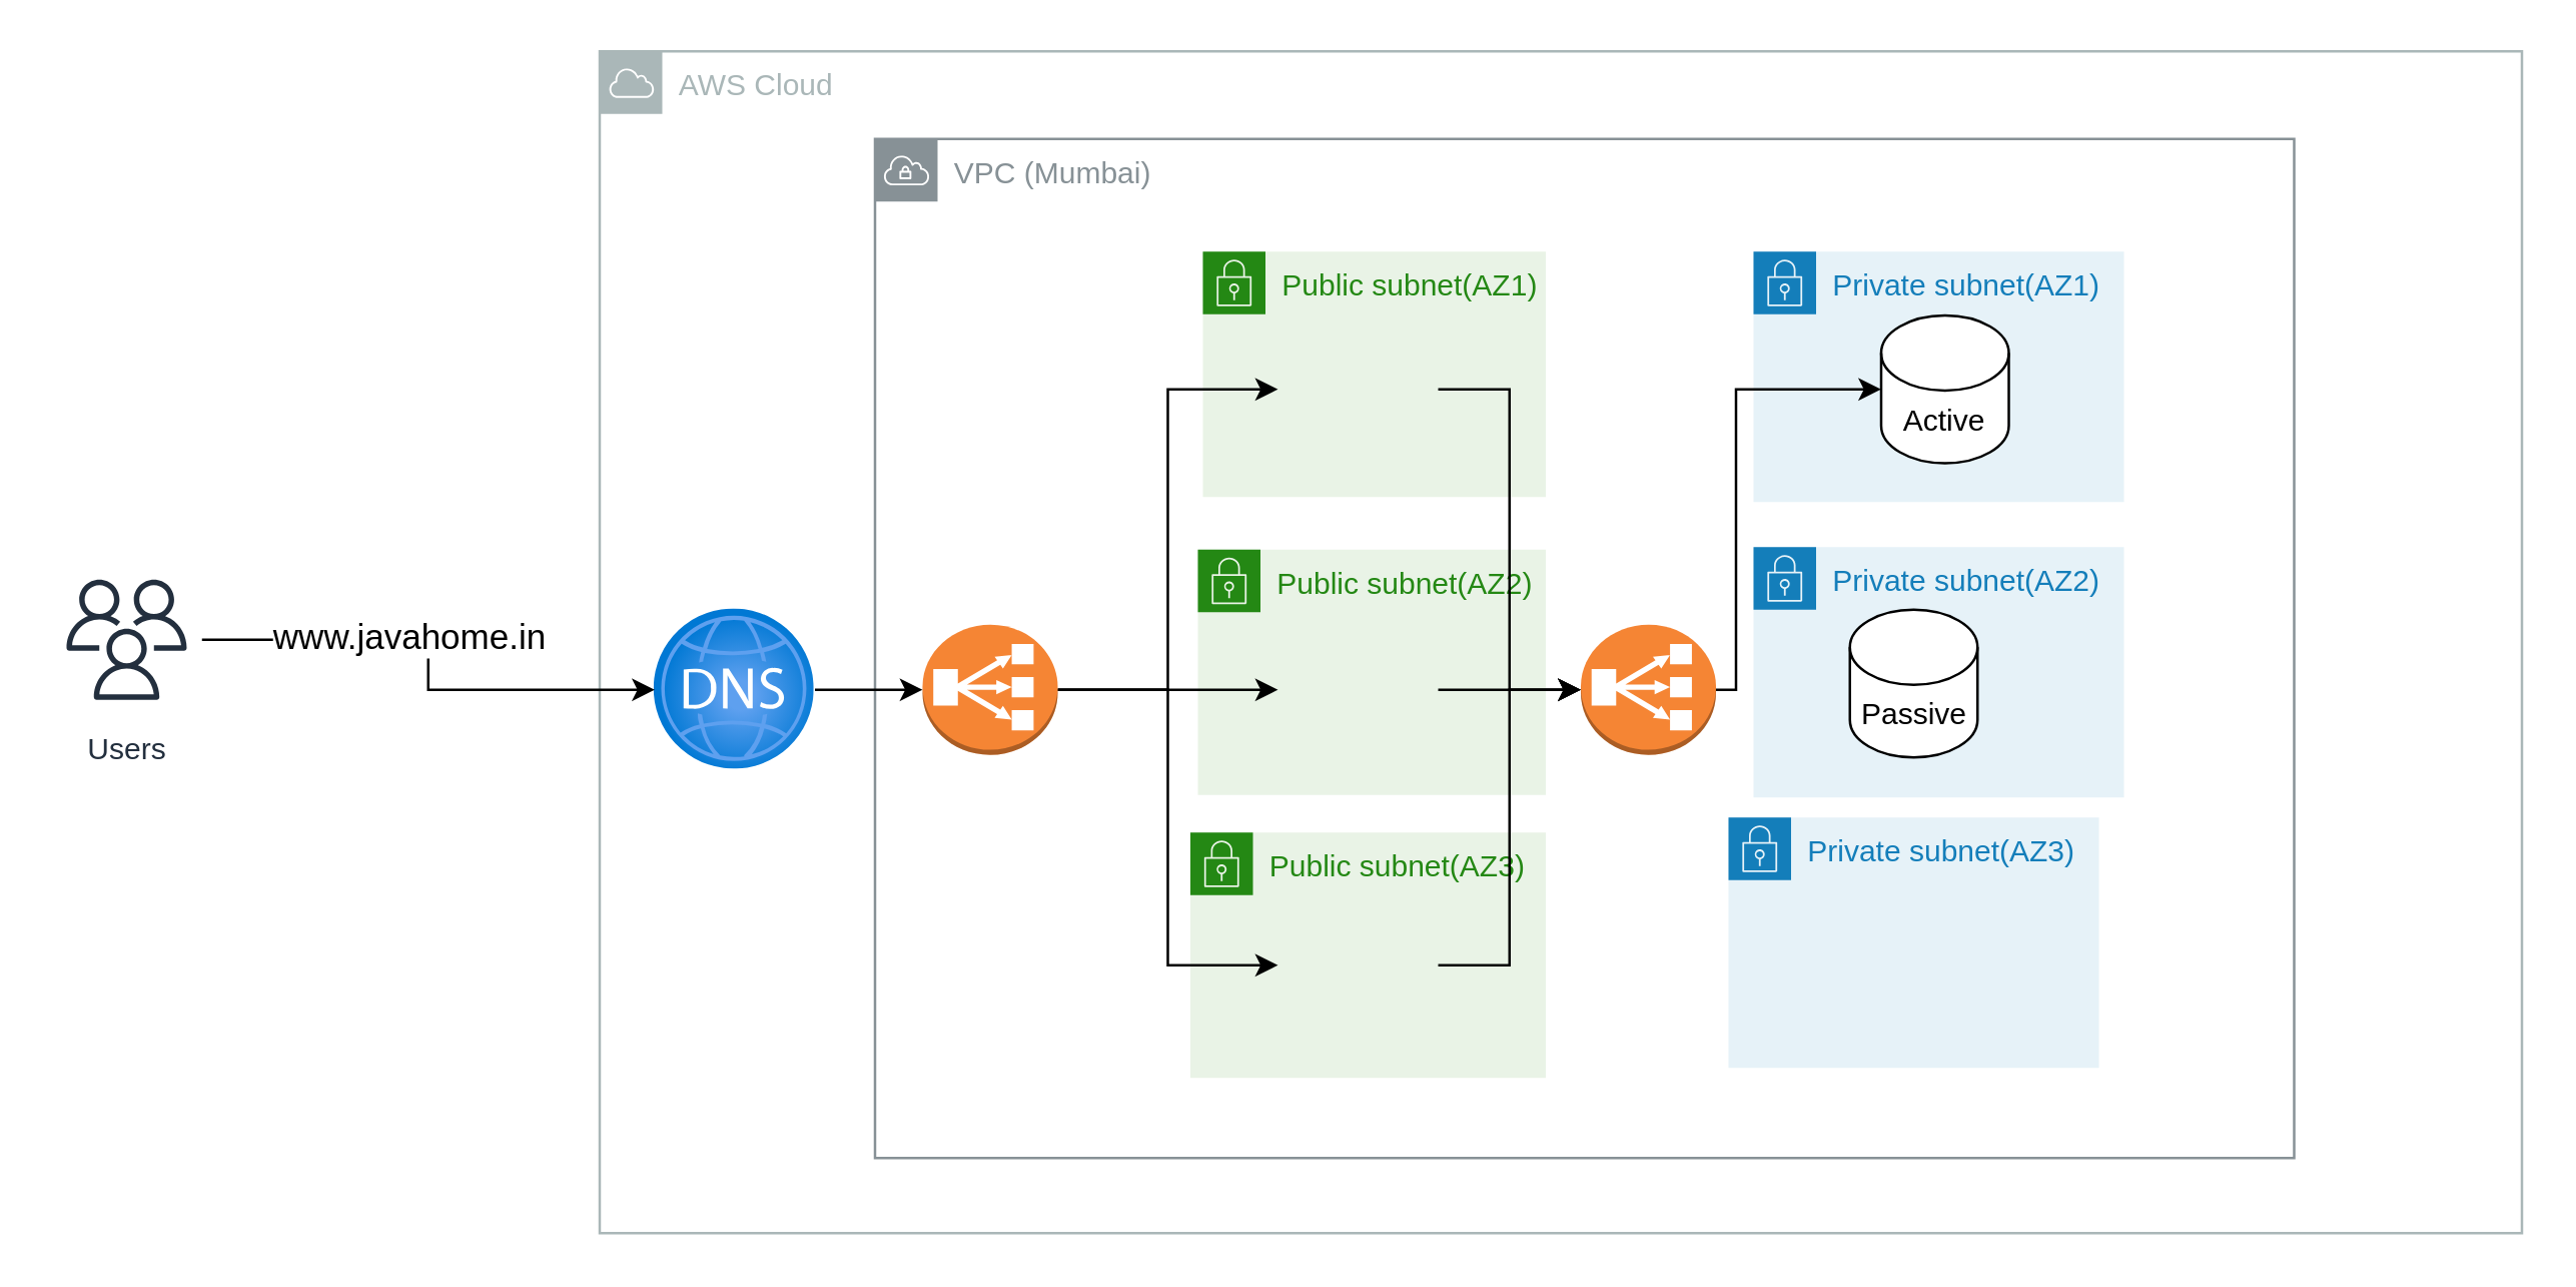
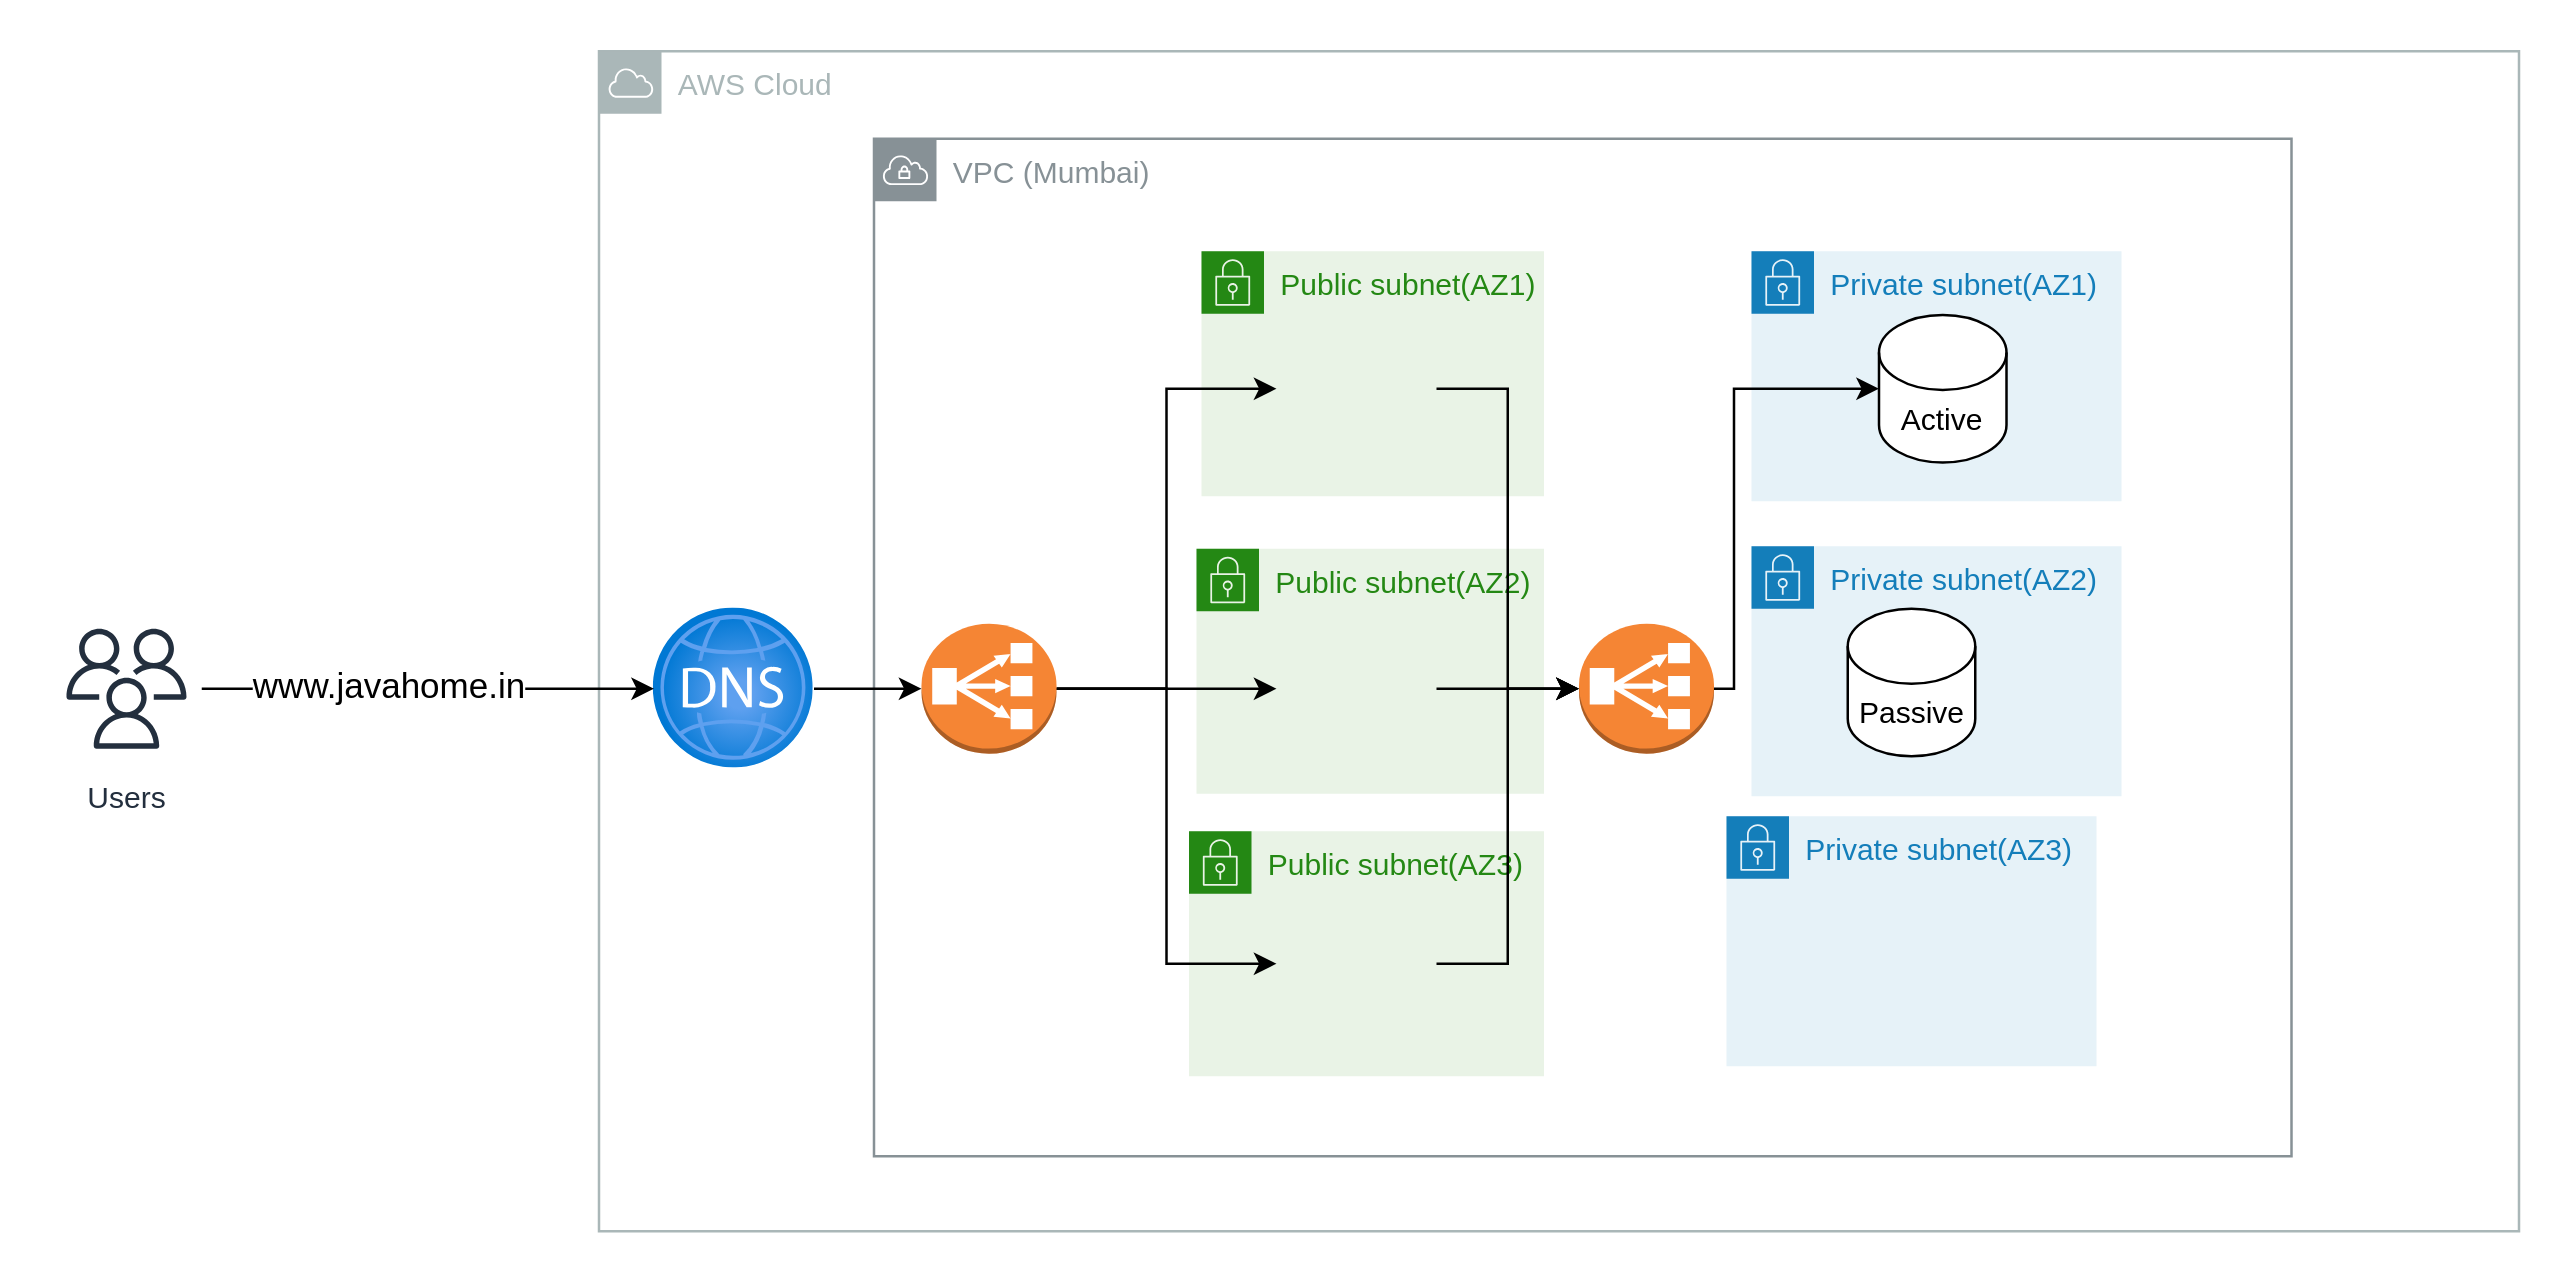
- <mxCell id="26" value="Users" style="outlineConnect=0;fontColor=#232F3E;gradientColor=none;strokeColor=#232F3E;fillColor=#ffffff;dashed=0;verticalLabelPosition=bottom;verticalAlign=top;align=center;html=1;fontSize=12;fontStyle=0;aspect=fixed;shape=mxgraph.aws4.resourceIcon;resIcon=mxgraph.aws4.users;" vertex="1" parent="1"><mxGeometry x="20" y="225" width="60" height="60" as="geometry" /></mxCell>
+ <mxCell id="26" value="Users" style="outlineConnect=0;fontColor=#232F3E;gradientColor=none;strokeColor=#232F3E;fillColor=#ffffff;dashed=0;verticalLabelPosition=bottom;verticalAlign=top;align=center;html=1;fontSize=12;fontStyle=0;aspect=fixed;shape=mxgraph.aws4.resourceIcon;resIcon=mxgraph.aws4.users;" vertex="1" parent="1"><mxGeometry x="20" y="245" width="60" height="60" as="geometry" /></mxCell>
